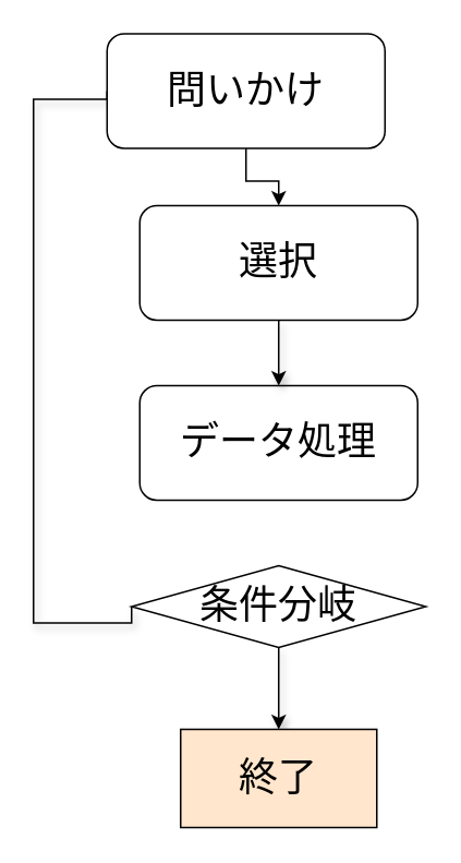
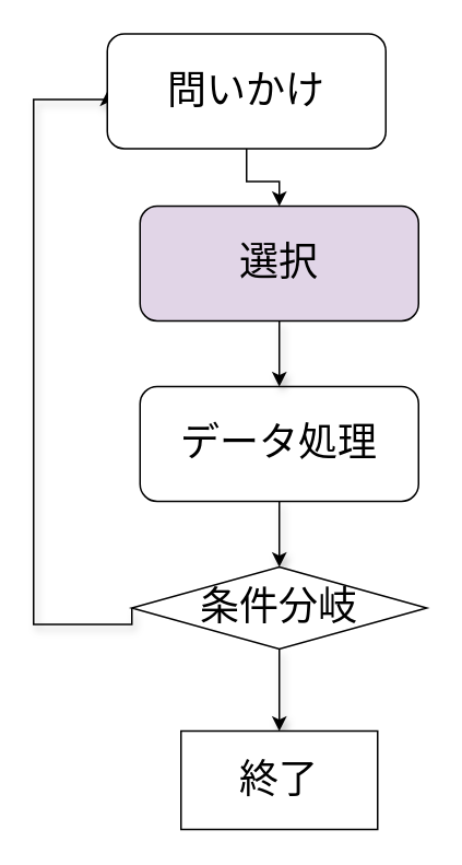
- <mxCell id="4" style="edgeStyle=orthogonalEdgeStyle;rounded=0;orthogonalLoop=1;jettySize=auto;html=1;exitX=0;exitY=0.5;exitDx=0;exitDy=0;entryX=0;entryY=0.5;entryDx=0;entryDy=0;shadow=1;fillColor=#FFB259;endArrow=none;" edge="1" parent="1" source="6" target="9"><mxGeometry relative="1" as="geometry"><Array as="points"><mxPoint x="20" y="380" /><mxPoint x="20" y="60" /></Array></mxGeometry></mxCell>
+ <mxCell id="4" style="edgeStyle=orthogonalEdgeStyle;rounded=0;orthogonalLoop=1;jettySize=auto;html=1;exitX=0;exitY=0.5;exitDx=0;exitDy=0;entryX=0;entryY=0.5;entryDx=0;entryDy=0;shadow=1;fillColor=#FFB259;" edge="1" parent="1" source="6" target="9"><mxGeometry relative="1" as="geometry"><Array as="points"><mxPoint x="20" y="380" /><mxPoint x="20" y="60" /></Array></mxGeometry></mxCell>
- <mxCell id="11" value="&lt;span style=&quot;font-size: 24px&quot;&gt;選択&lt;/span&gt;" style="rounded=1;whiteSpace=wrap;html=1;" vertex="1" parent="1"><mxGeometry x="85" y="125" width="170" height="70" as="geometry" /></mxCell>
+ <mxCell id="11" value="&lt;span style=&quot;font-size: 24px&quot;&gt;選択&lt;/span&gt;" style="rounded=1;whiteSpace=wrap;html=1;fillColor=#e1d5e7;" vertex="1" parent="1"><mxGeometry x="85" y="125" width="170" height="70" as="geometry" /></mxCell>
+ <mxCell id="2" style="edgeStyle=orthogonalEdgeStyle;rounded=0;orthogonalLoop=1;jettySize=auto;html=1;exitX=0.5;exitY=1;exitDx=0;exitDy=0;entryX=0.5;entryY=0;entryDx=0;entryDy=0;shadow=1;fillColor=#FFB259;" edge="1" parent="1" source="3" target="6"><mxGeometry relative="1" as="geometry" /></mxCell>
- <mxCell id="7" value="&lt;font style=&quot;font-size: 24px&quot;&gt;終了&lt;/font&gt;" style="rounded=0;whiteSpace=wrap;html=1;fillColor=#ffe6cc;" vertex="1" parent="1"><mxGeometry x="110" y="445" width="120" height="60" as="geometry" /></mxCell>
+ <mxCell id="7" value="&lt;font style=&quot;font-size: 24px&quot;&gt;終了&lt;/font&gt;" style="rounded=0;whiteSpace=wrap;html=1;" vertex="1" parent="1"><mxGeometry x="110" y="445" width="120" height="60" as="geometry" /></mxCell>
